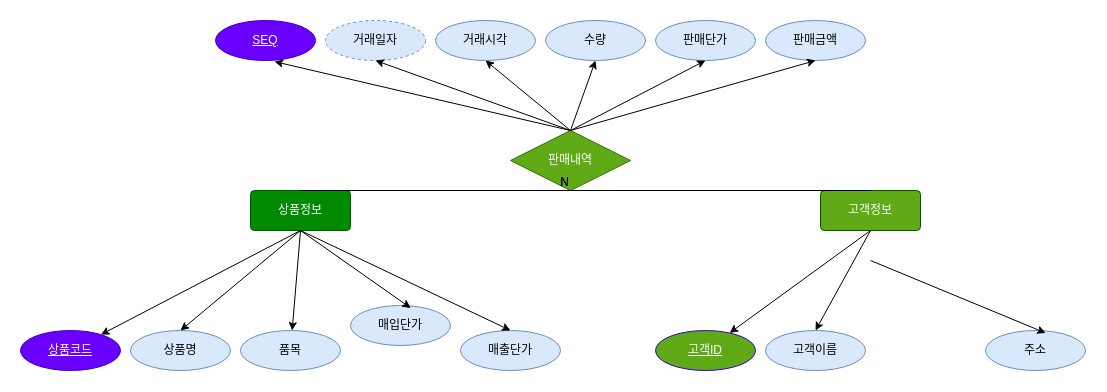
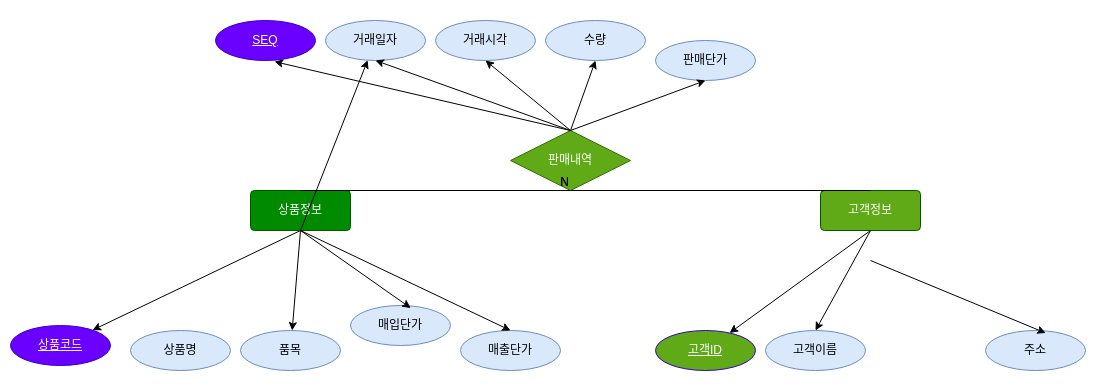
- <mxCell id="25" value="거래일자" style="ellipse;whiteSpace=wrap;html=1;align=center;fillColor=#dae8fc;strokeColor=#6c8ebf;dashed=1;" vertex="1" parent="1"><mxGeometry x="325" y="20" width="100" height="40" as="geometry" /></mxCell>
+ <mxCell id="25" value="거래일자" style="ellipse;whiteSpace=wrap;html=1;align=center;fillColor=#dae8fc;strokeColor=#6c8ebf;" vertex="1" parent="1"><mxGeometry x="325" y="20" width="100" height="40" as="geometry" /></mxCell>
- <mxCell id="28" value="판매단가" style="ellipse;whiteSpace=wrap;html=1;align=center;fillColor=#dae8fc;strokeColor=#6c8ebf;" vertex="1" parent="1"><mxGeometry x="655" y="20" width="100" height="40" as="geometry" /></mxCell>
+ <mxCell id="28" value="판매단가" style="ellipse;whiteSpace=wrap;html=1;align=center;fillColor=#dae8fc;strokeColor=#6c8ebf;" vertex="1" parent="1"><mxGeometry x="655" y="40" width="100" height="40" as="geometry" /></mxCell>
- <mxCell id="29" value="판매금액" style="ellipse;whiteSpace=wrap;html=1;align=center;fillColor=#dae8fc;strokeColor=#6c8ebf;" vertex="1" parent="1"><mxGeometry x="765" y="20" width="100" height="40" as="geometry" /></mxCell>
- <mxCell id="36" style="rounded=0;orthogonalLoop=1;jettySize=auto;html=1;entryX=0.5;entryY=1;entryDx=0;entryDy=0;exitX=0.5;exitY=0;exitDx=0;exitDy=0;" edge="1" parent="1" source="20" target="29"><mxGeometry relative="1" as="geometry"><mxPoint x="560" y="80" as="sourcePoint" /><mxPoint x="700" y="-20" as="targetPoint" /></mxGeometry></mxCell>
- <mxCell id="9" style="rounded=0;orthogonalLoop=1;jettySize=auto;html=1;exitX=0.5;exitY=1;exitDx=0;exitDy=0;entryX=0.5;entryY=0;entryDx=0;entryDy=0;" edge="1" parent="1" source="3" target="5"><mxGeometry relative="1" as="geometry"><mxPoint x="270" y="280" as="sourcePoint" /><mxPoint x="141" y="344" as="targetPoint" /></mxGeometry></mxCell>
+ <mxCell id="9" style="rounded=0;orthogonalLoop=1;jettySize=auto;html=1;exitX=0.5;exitY=1;exitDx=0;exitDy=0;" edge="1" parent="1" source="3" target="25"><mxGeometry relative="1" as="geometry"><mxPoint x="270" y="280" as="sourcePoint" /><mxPoint x="141" y="344" as="targetPoint" /></mxGeometry></mxCell>
- <mxCell id="4" value="상품코드" style="ellipse;whiteSpace=wrap;html=1;align=center;fontStyle=4;fillColor=#6a00ff;fontColor=#ffffff;strokeColor=#3700CC;" vertex="1" parent="1"><mxGeometry x="20" y="330" width="100" height="40" as="geometry" /></mxCell>
+ <mxCell id="4" value="상품코드" style="ellipse;whiteSpace=wrap;html=1;align=center;fontStyle=4;fillColor=#6a00ff;fontColor=#ffffff;strokeColor=#3700CC;" vertex="1" parent="1"><mxGeometry x="10" y="325" width="100" height="40" as="geometry" /></mxCell>
